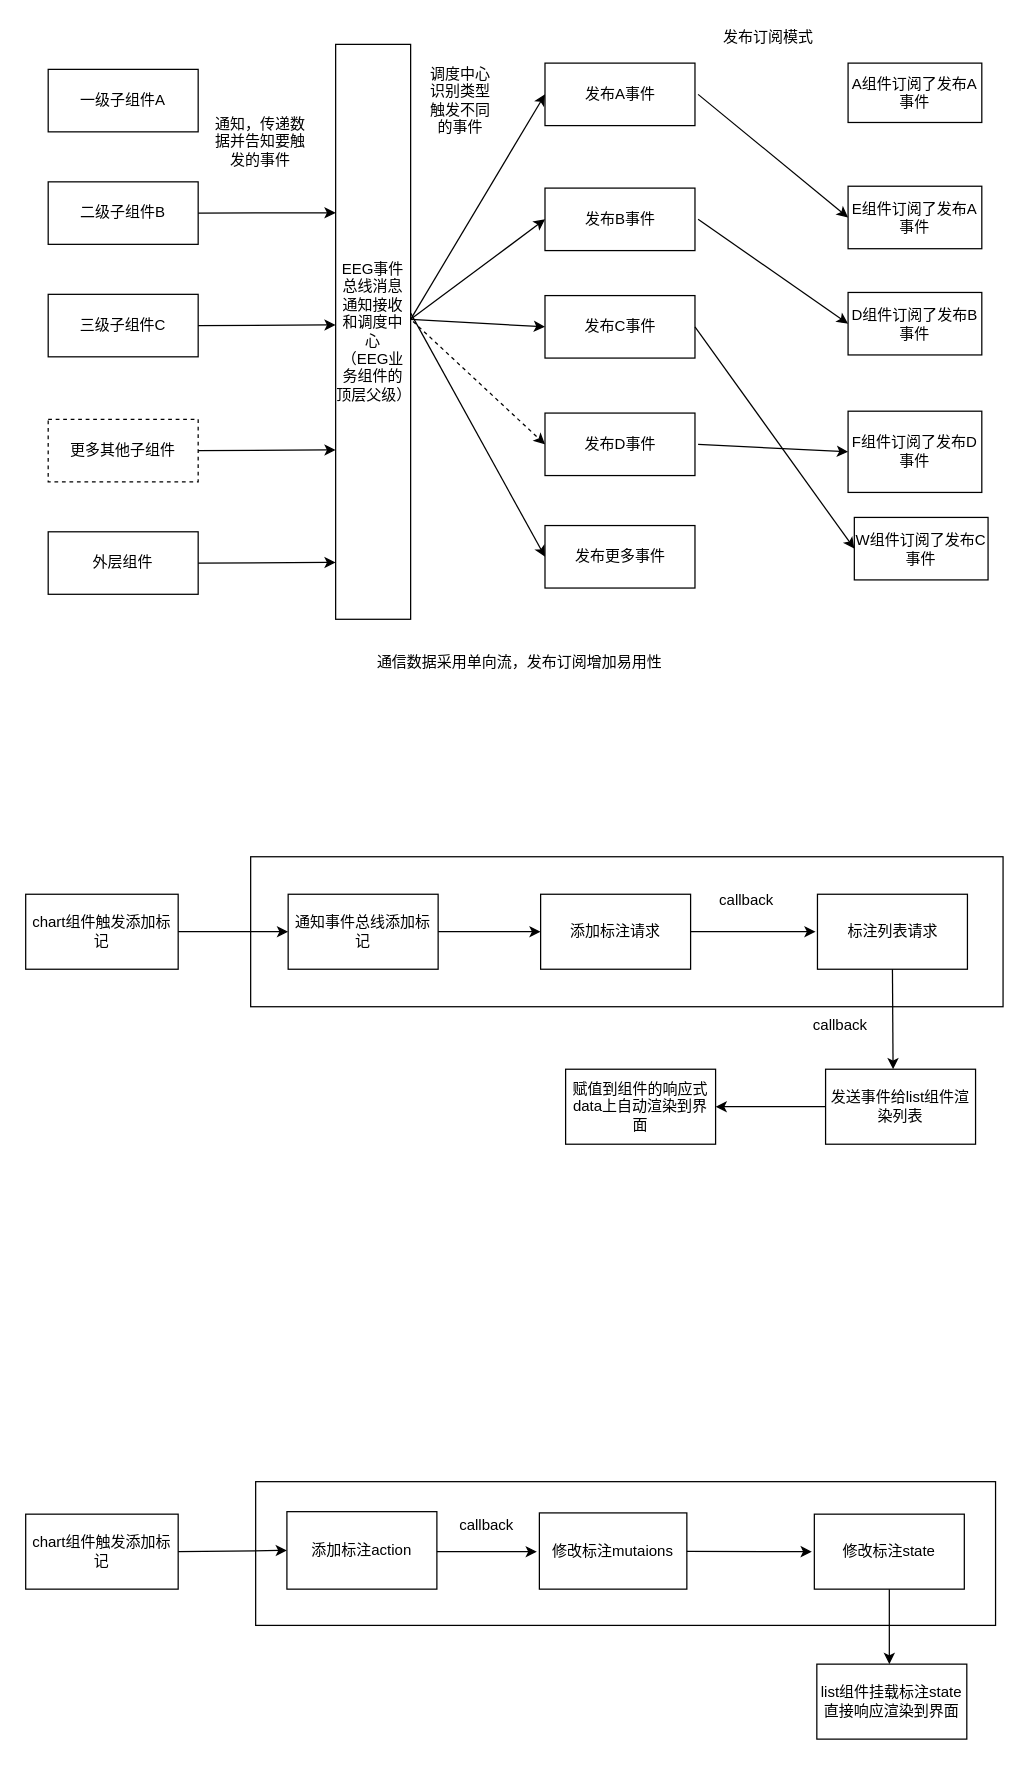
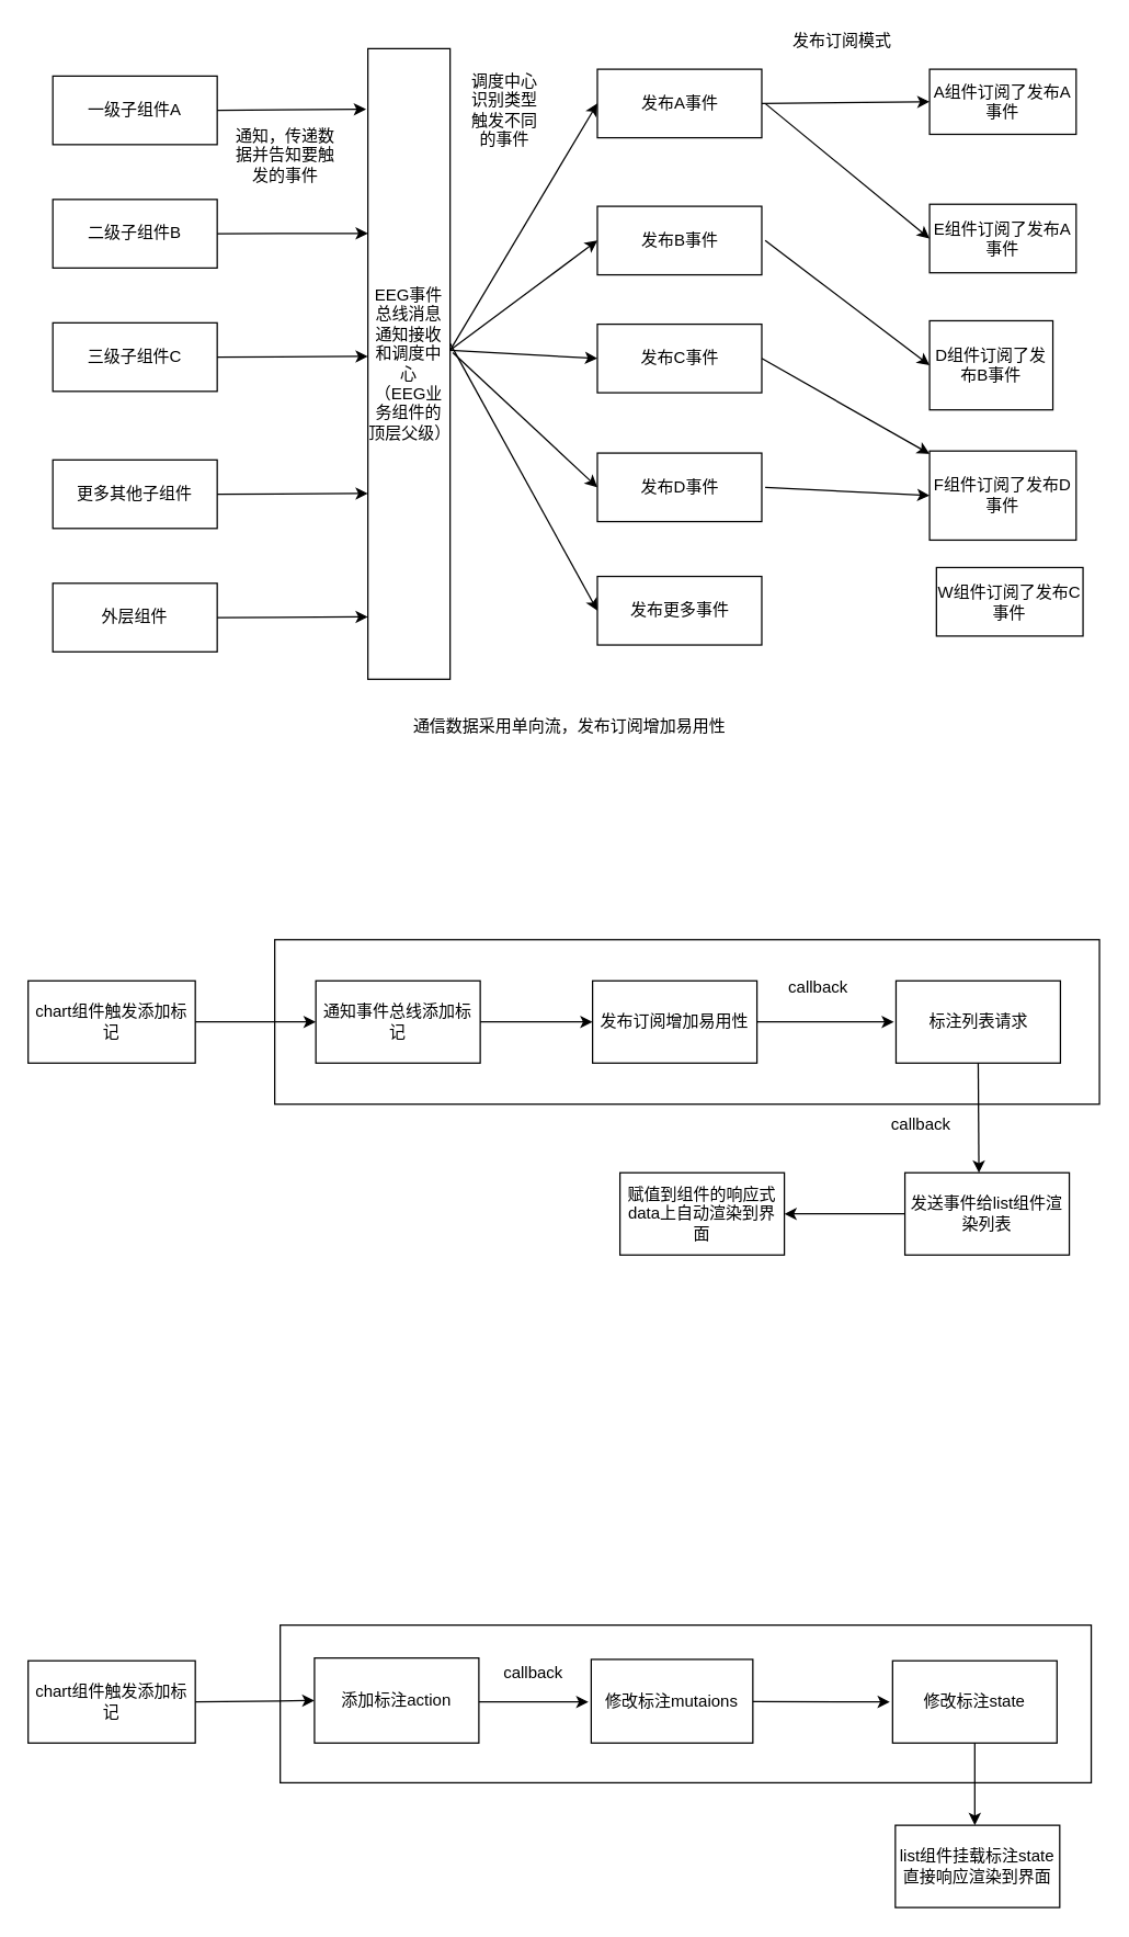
+ <mxCell id="25" value="" style="endArrow=classic;html=1;rounded=0;exitX=1;exitY=0.5;exitDx=0;exitDy=0;entryX=0;entryY=0.5;entryDx=0;entryDy=0;" parent="1" source="15" target="26" edge="1"><mxGeometry width="50" height="50" relative="1" as="geometry"><mxPoint x="638" y="105" as="sourcePoint" /><mxPoint x="758" y="75" as="targetPoint" /></mxGeometry></mxCell>
+ <mxCell id="10" value="" style="endArrow=classic;html=1;rounded=0;exitX=1;exitY=0.5;exitDx=0;exitDy=0;entryX=-0.022;entryY=0.096;entryDx=0;entryDy=0;entryPerimeter=0;" parent="1" source="5" target="4" edge="1"><mxGeometry width="50" height="50" relative="1" as="geometry"><mxPoint x="198" y="115" as="sourcePoint" /><mxPoint x="248" y="65" as="targetPoint" /></mxGeometry></mxCell>
- <mxCell id="30" value="D组件订阅了发布B事件" style="rounded=0;whiteSpace=wrap;html=1;" parent="1" vertex="1"><mxGeometry x="678" y="233.5" width="107" height="50" as="geometry" /></mxCell>
+ <mxCell id="30" value="D组件订阅了发布B事件" style="rounded=0;whiteSpace=wrap;html=1;" parent="1" vertex="1"><mxGeometry x="678" y="233.5" width="90" height="65" as="geometry" /></mxCell>
- <mxCell id="23" value="" style="endArrow=classic;html=1;rounded=0;exitX=1.033;exitY=0.482;exitDx=0;exitDy=0;exitPerimeter=0;entryX=0;entryY=0.5;entryDx=0;entryDy=0;dashed=1;" parent="1" source="4" target="21" edge="1"><mxGeometry width="50" height="50" relative="1" as="geometry"><mxPoint x="348" y="335" as="sourcePoint" /><mxPoint x="398" y="285" as="targetPoint" /></mxGeometry></mxCell>
+ <mxCell id="23" value="" style="endArrow=classic;html=1;rounded=0;exitX=1.033;exitY=0.482;exitDx=0;exitDy=0;exitPerimeter=0;entryX=0;entryY=0.5;entryDx=0;entryDy=0;" parent="1" source="4" target="21" edge="1"><mxGeometry width="50" height="50" relative="1" as="geometry"><mxPoint x="348" y="335" as="sourcePoint" /><mxPoint x="398" y="285" as="targetPoint" /></mxGeometry></mxCell>
- <mxCell id="37" value="" style="endArrow=classic;html=1;rounded=0;entryX=0;entryY=0.5;entryDx=0;entryDy=0;exitX=1;exitY=0.5;exitDx=0;exitDy=0;" parent="1" source="17" target="36" edge="1"><mxGeometry width="50" height="50" relative="1" as="geometry"><mxPoint x="598" y="335" as="sourcePoint" /><mxPoint x="648" y="285" as="targetPoint" /></mxGeometry></mxCell>
+ <mxCell id="37" value="" style="endArrow=classic;html=1;rounded=0;exitX=1;exitY=0.5;exitDx=0;exitDy=0;" parent="1" source="17" target="32" edge="1"><mxGeometry width="50" height="50" relative="1" as="geometry"><mxPoint x="598" y="335" as="sourcePoint" /><mxPoint x="648" y="285" as="targetPoint" /></mxGeometry></mxCell>
- <mxCell id="6" value="更多其他子组件" style="rounded=0;whiteSpace=wrap;html=1;dashed=1;" parent="1" vertex="1"><mxGeometry x="38" y="335" width="120" height="50" as="geometry" /></mxCell>
+ <mxCell id="6" value="更多其他子组件" style="rounded=0;whiteSpace=wrap;html=1;" parent="1" vertex="1"><mxGeometry x="38" y="335" width="120" height="50" as="geometry" /></mxCell>
- <mxCell id="43" value="添加标注请求" style="rounded=0;whiteSpace=wrap;html=1;" vertex="1" parent="1"><mxGeometry x="432" y="715" width="120" height="60" as="geometry" /></mxCell>
+ <mxCell id="43" value="发布订阅增加易用性" style="rounded=0;whiteSpace=wrap;html=1;" vertex="1" parent="1"><mxGeometry x="432" y="715" width="120" height="60" as="geometry" /></mxCell>
